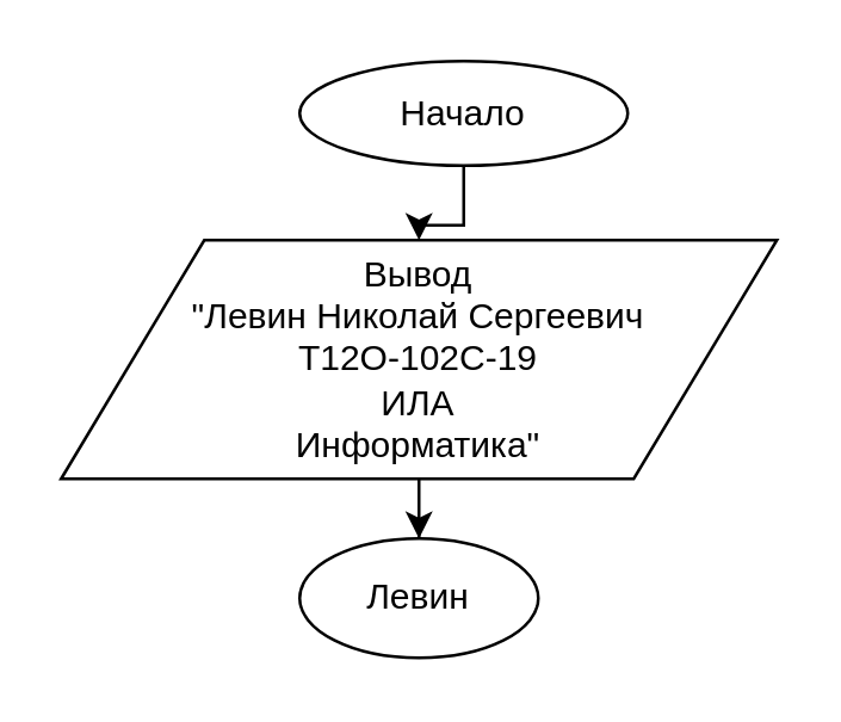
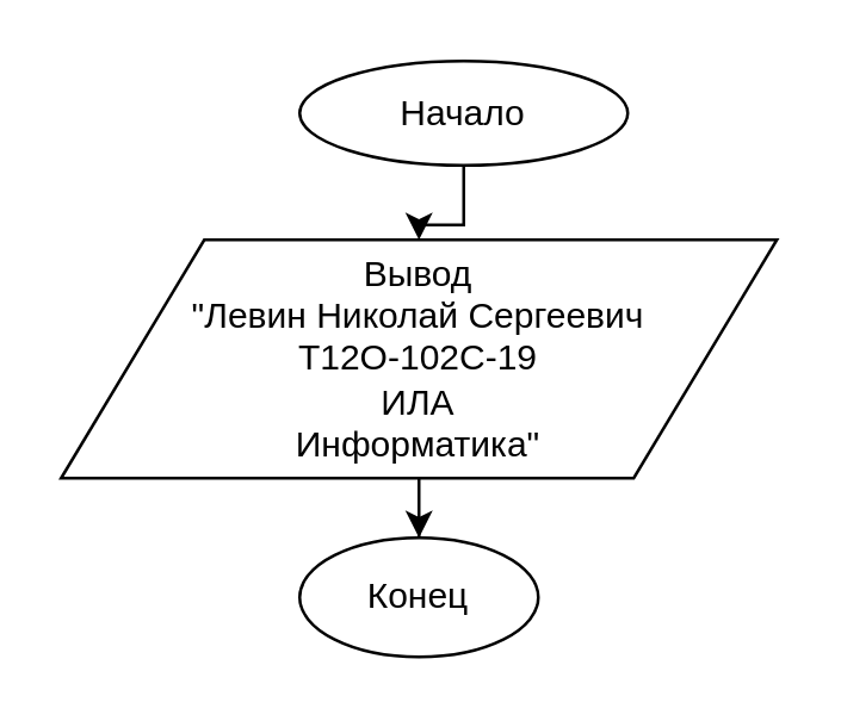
- <mxCell id="6" value="Левин" style="ellipse;whiteSpace=wrap;html=1;" vertex="1" parent="1"><mxGeometry x="100" y="180" width="80" height="40" as="geometry" /></mxCell>
+ <mxCell id="6" value="Конец" style="ellipse;whiteSpace=wrap;html=1;" vertex="1" parent="1"><mxGeometry x="100" y="180" width="80" height="40" as="geometry" /></mxCell>
